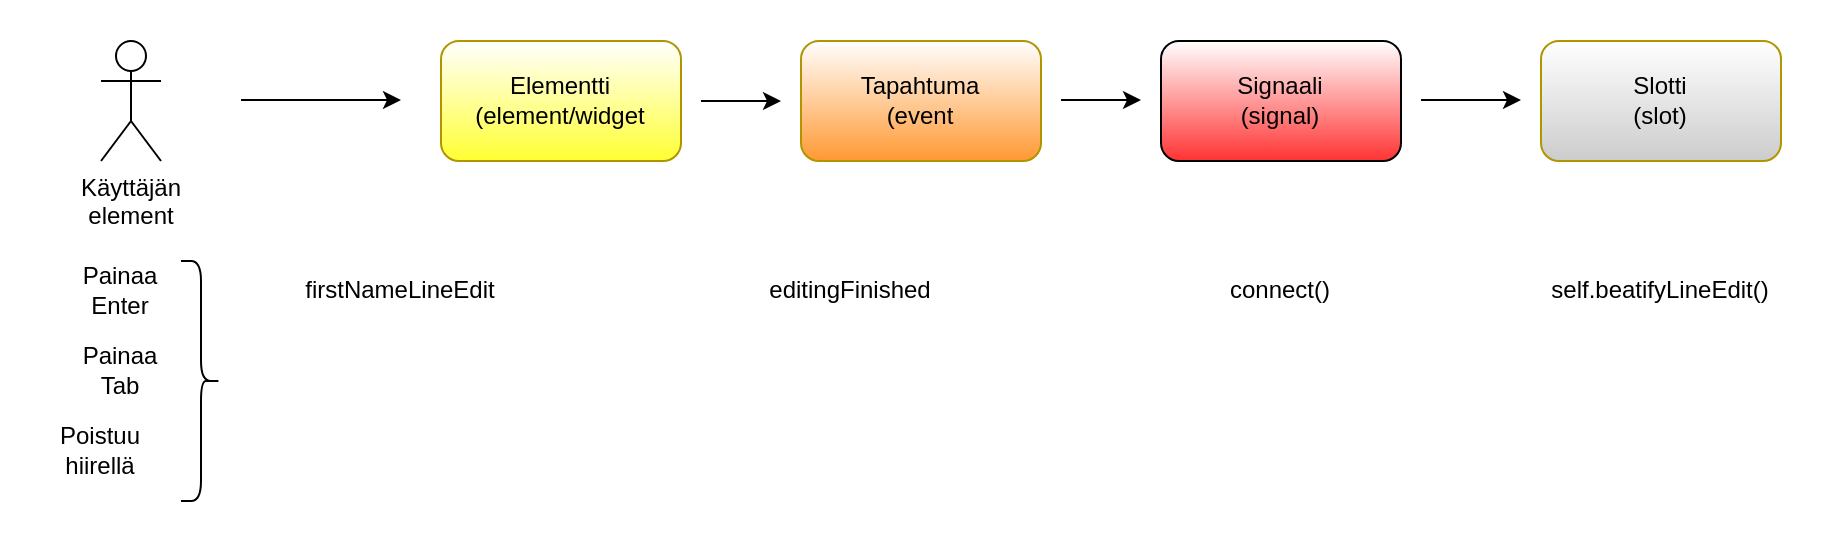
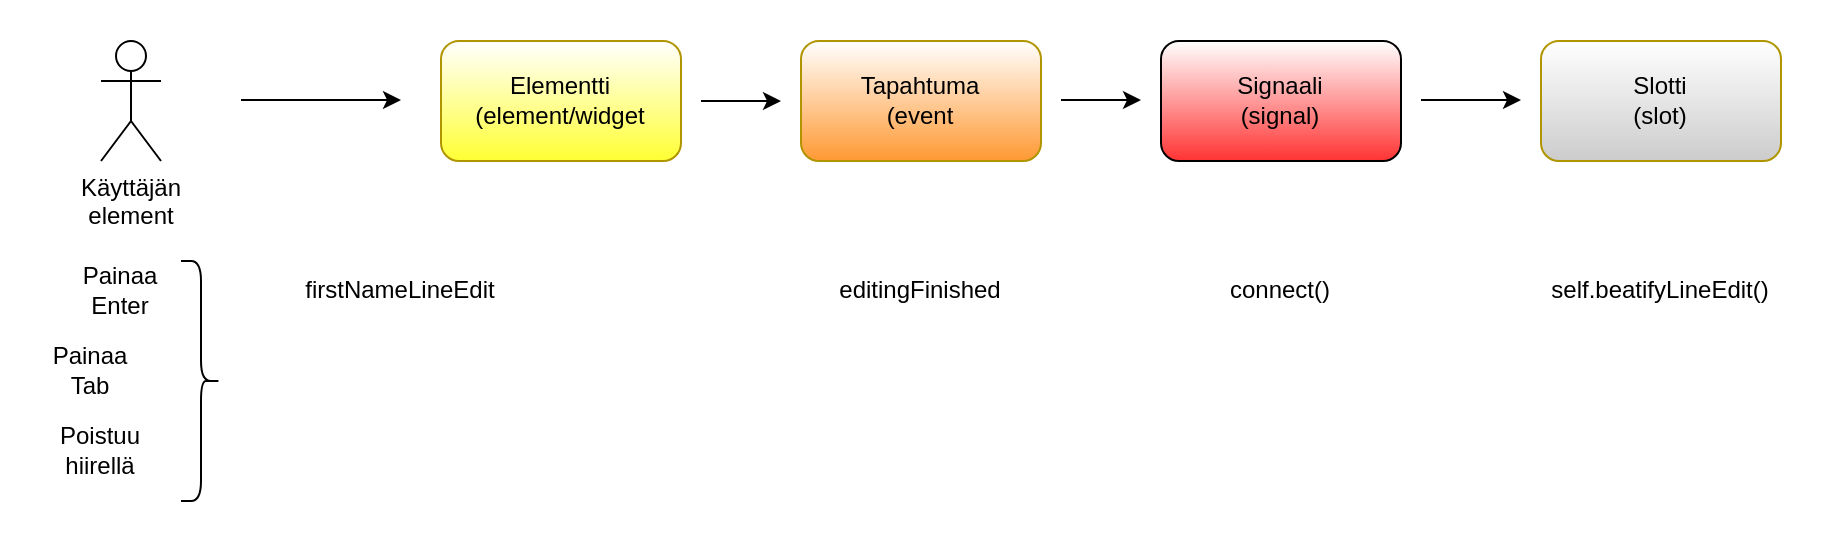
- <mxCell id="13" value="editingFinished" style="text;html=1;align=center;verticalAlign=middle;whiteSpace=wrap;rounded=0;" vertex="1" parent="1"><mxGeometry x="395" y="130" width="60" height="30" as="geometry" /></mxCell>
+ <mxCell id="13" value="editingFinished" style="text;html=1;align=center;verticalAlign=middle;whiteSpace=wrap;rounded=0;" vertex="1" parent="1"><mxGeometry x="430" y="130" width="60" height="30" as="geometry" /></mxCell>
- <mxCell id="14" value="Painaa&lt;div&gt;Tab&lt;/div&gt;" style="text;html=1;align=center;verticalAlign=middle;whiteSpace=wrap;rounded=0;" vertex="1" parent="1"><mxGeometry x="30" y="170" width="60" height="30" as="geometry" /></mxCell>
+ <mxCell id="14" value="Painaa&lt;div&gt;Tab&lt;/div&gt;" style="text;html=1;align=center;verticalAlign=middle;whiteSpace=wrap;rounded=0;" vertex="1" parent="1"><mxGeometry x="15" y="170" width="60" height="30" as="geometry" /></mxCell>
